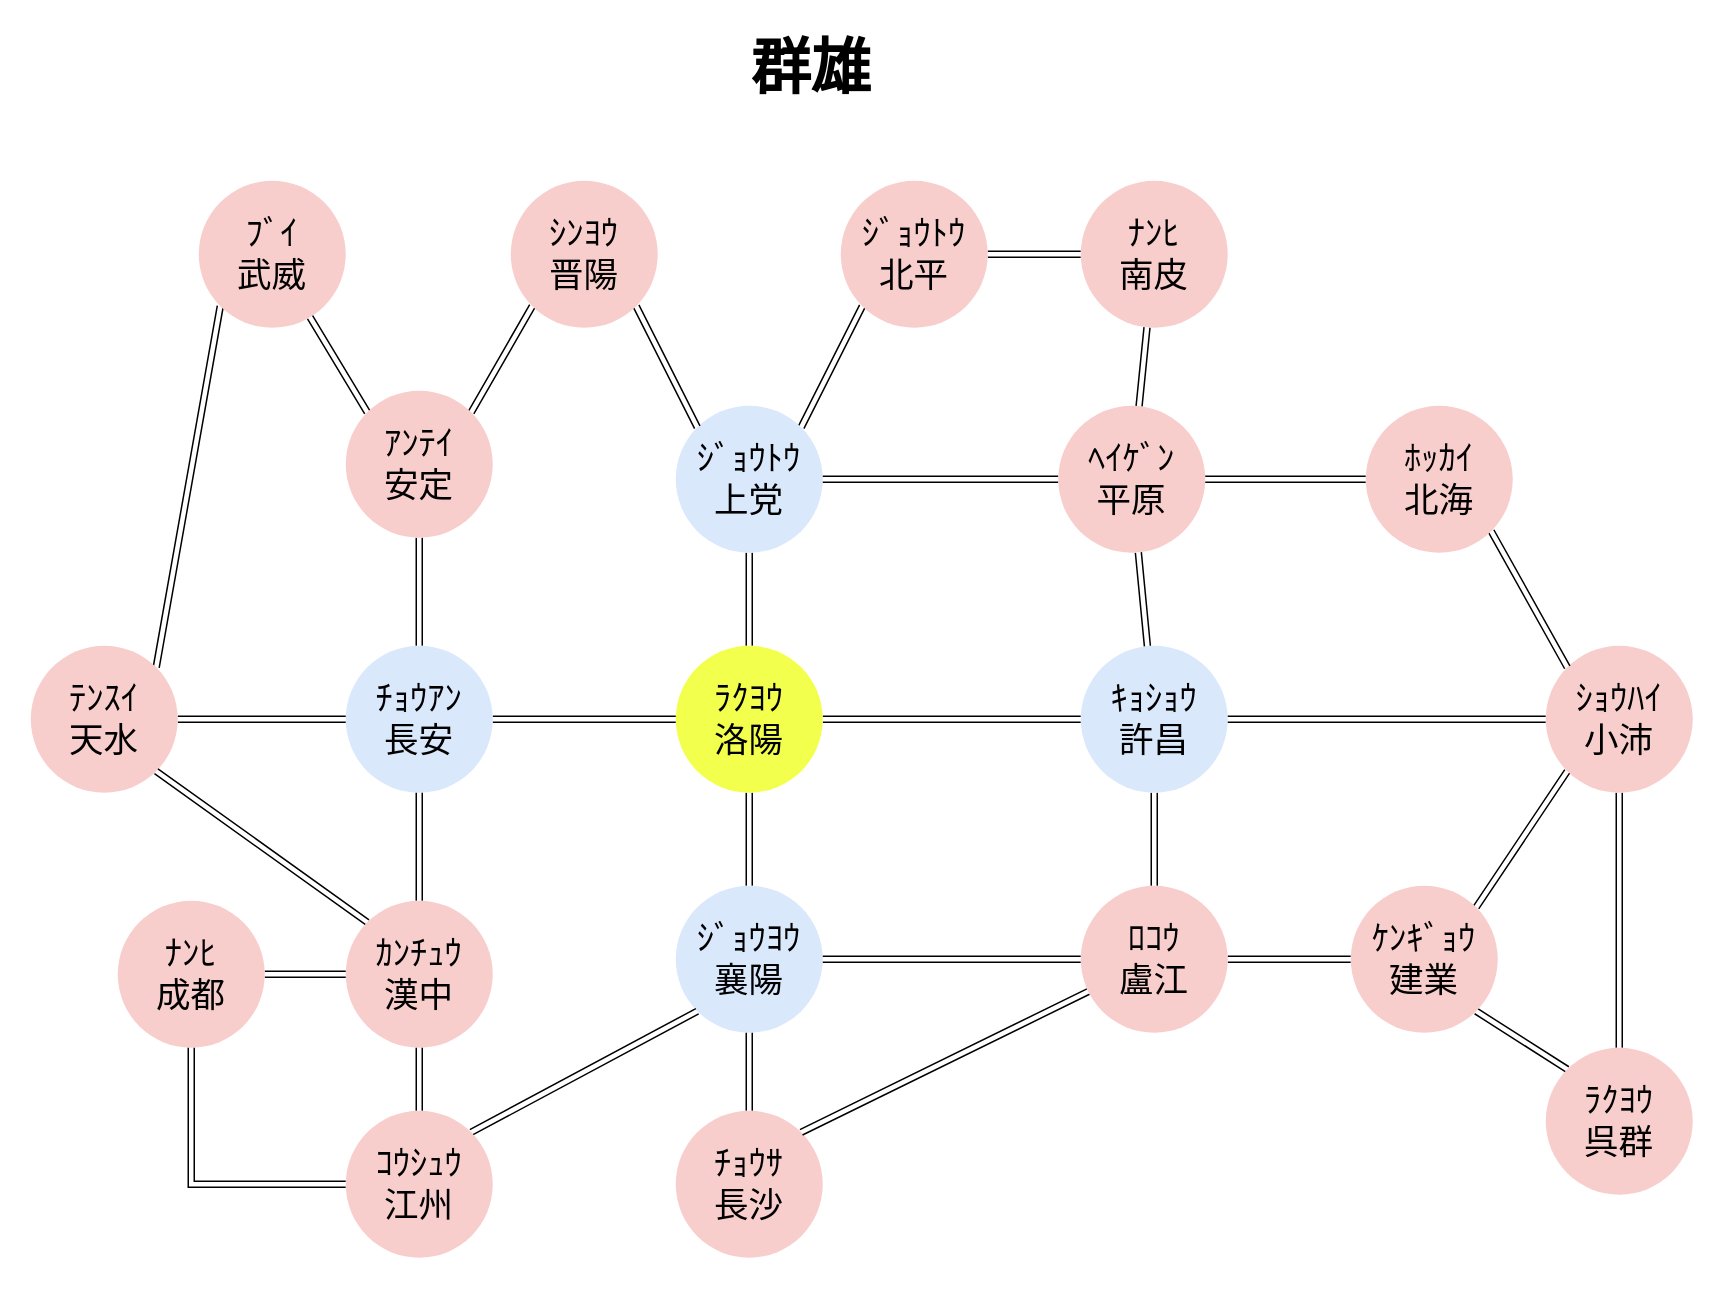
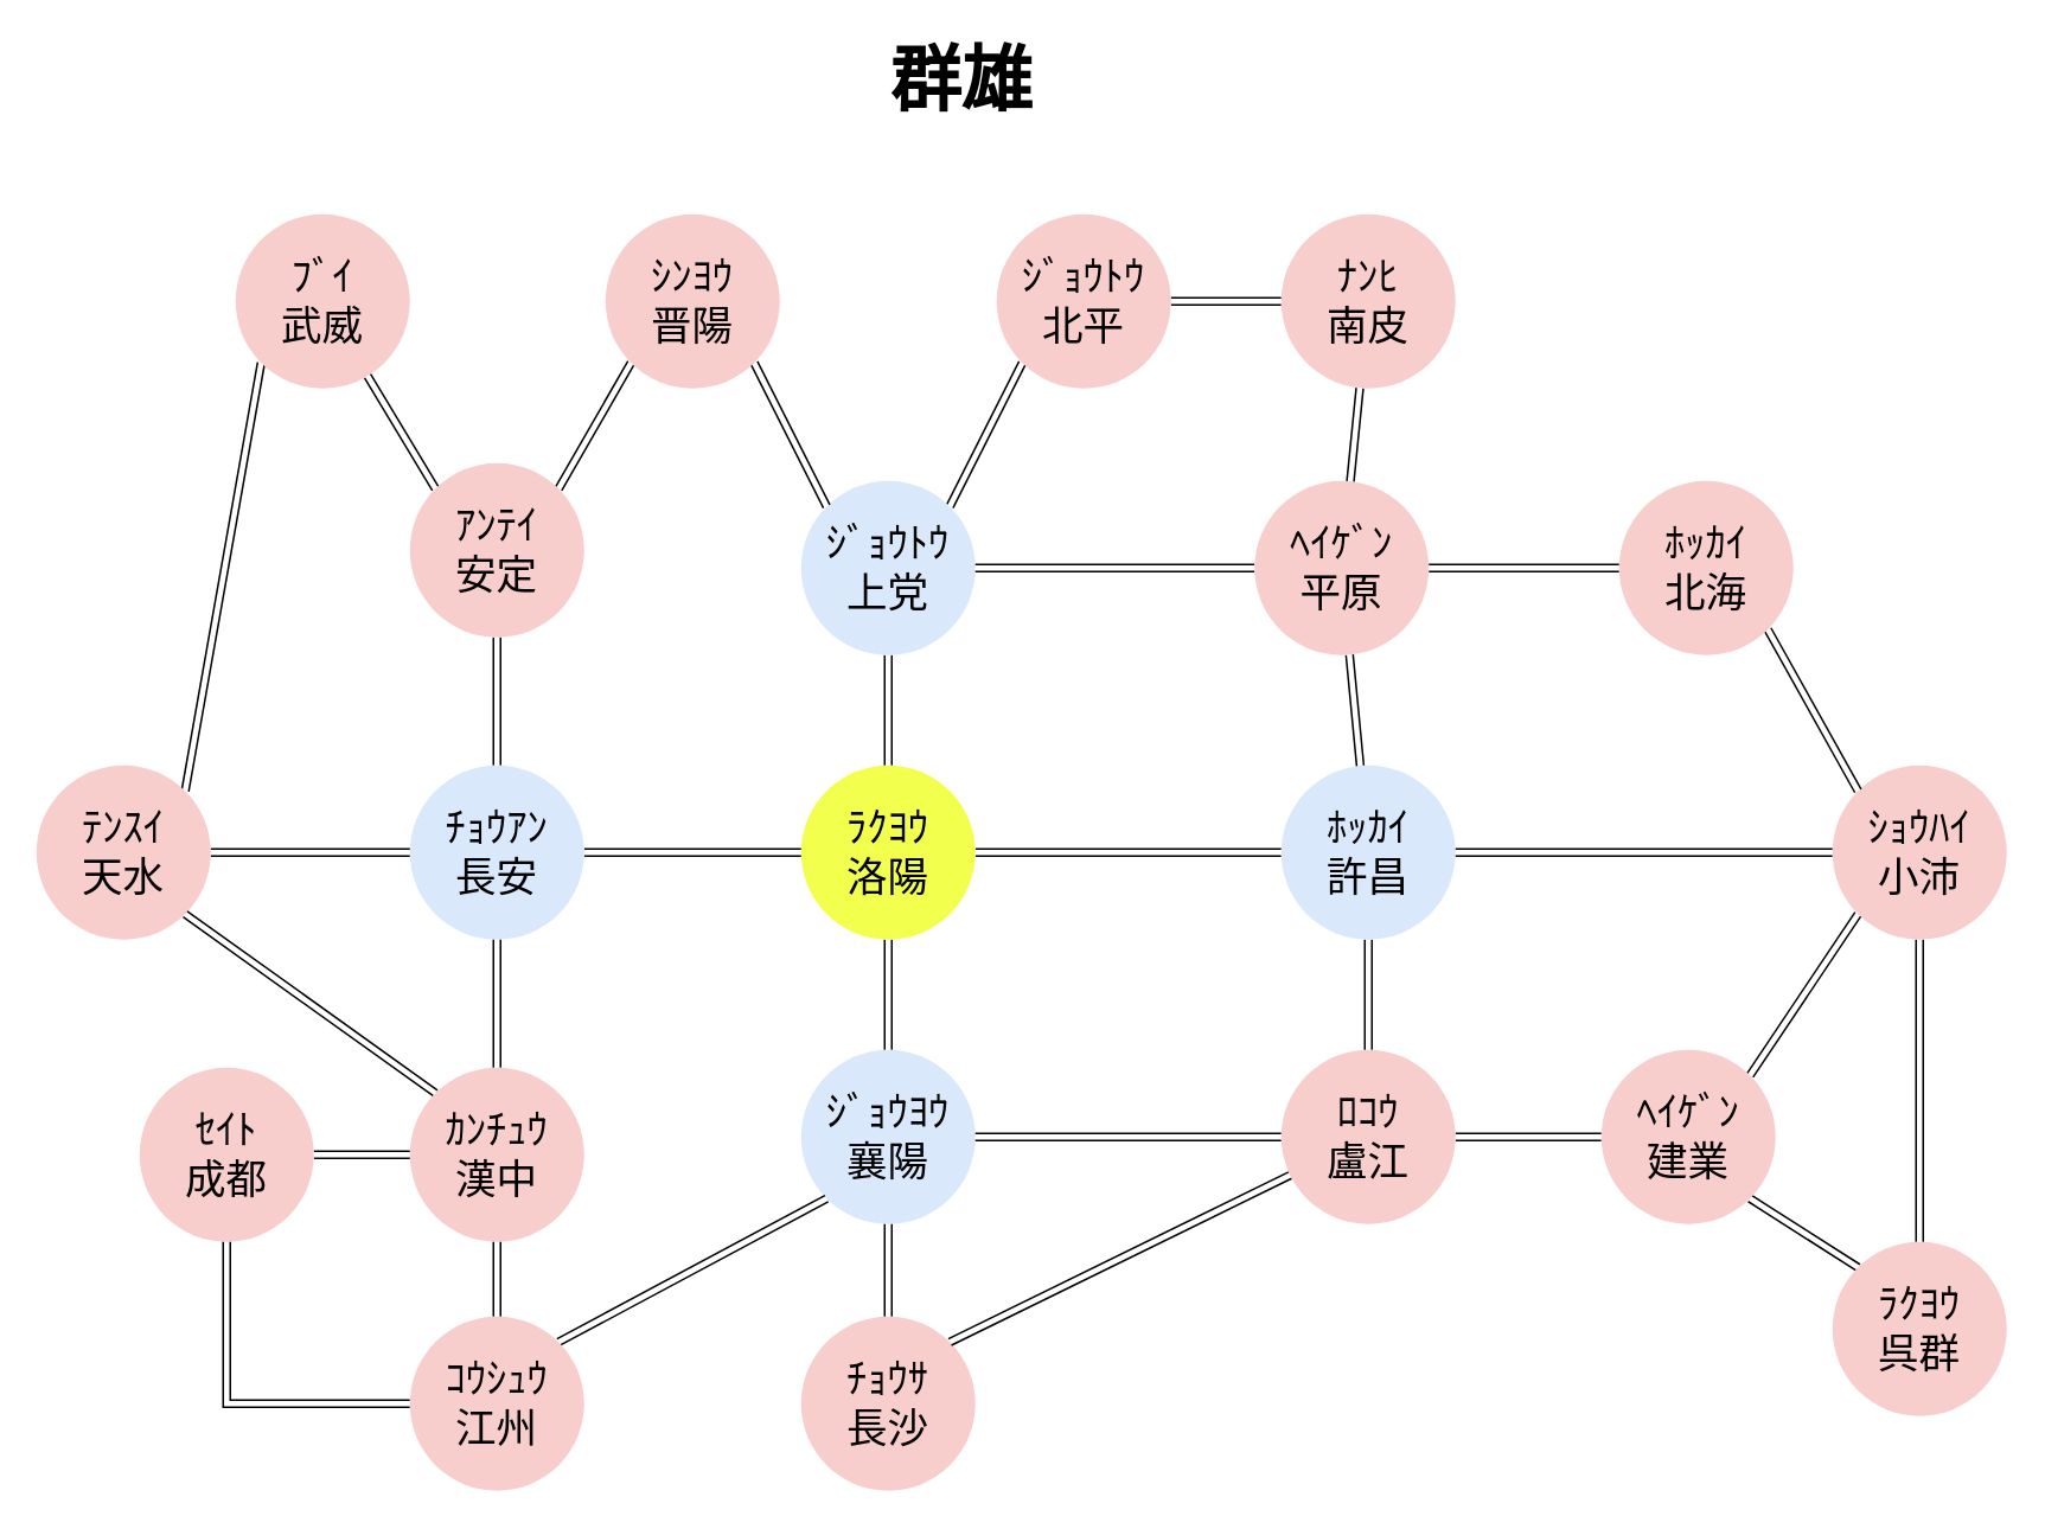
- <mxCell id="8" value="ｷｮｼｮｳ&lt;br&gt;許昌" style="ellipse;whiteSpace=wrap;html=1;aspect=fixed;fillColor=#dae8fc;strokeColor=none;fontSize=23;fontStyle=0;sketch=0;shadow=0;" vertex="1" parent="1"><mxGeometry x="720" y="430" width="98" height="98" as="geometry" /></mxCell>
+ <mxCell id="8" value="ﾎｯｶｲ&lt;br&gt;許昌" style="ellipse;whiteSpace=wrap;html=1;aspect=fixed;fillColor=#dae8fc;strokeColor=none;fontSize=23;fontStyle=0;sketch=0;shadow=0;" vertex="1" parent="1"><mxGeometry x="720" y="430" width="98" height="98" as="geometry" /></mxCell>
- <mxCell id="41" value="ｹﾝｷﾞｮｳ&lt;br&gt;建業" style="ellipse;whiteSpace=wrap;html=1;aspect=fixed;fillColor=#f8cecc;strokeColor=none;fontSize=23;fontStyle=0;sketch=0;shadow=0;" vertex="1" parent="1"><mxGeometry x="900" y="590" width="98" height="98" as="geometry" /></mxCell>
+ <mxCell id="41" value="ﾍｲｹﾞﾝ&lt;br&gt;建業" style="ellipse;whiteSpace=wrap;html=1;aspect=fixed;fillColor=#f8cecc;strokeColor=none;fontSize=23;fontStyle=0;sketch=0;shadow=0;" vertex="1" parent="1"><mxGeometry x="900" y="590" width="98" height="98" as="geometry" /></mxCell>
- <mxCell id="28" value="ﾅﾝﾋ&lt;br&gt;成都" style="ellipse;whiteSpace=wrap;html=1;aspect=fixed;fillColor=#f8cecc;strokeColor=none;fontSize=23;fontStyle=0;sketch=0;shadow=0;" vertex="1" parent="1"><mxGeometry x="78" y="600" width="98" height="98" as="geometry" /></mxCell>
+ <mxCell id="28" value="ｾｲﾄ&lt;br&gt;成都" style="ellipse;whiteSpace=wrap;html=1;aspect=fixed;fillColor=#f8cecc;strokeColor=none;fontSize=23;fontStyle=0;sketch=0;shadow=0;" vertex="1" parent="1"><mxGeometry x="78" y="600" width="98" height="98" as="geometry" /></mxCell>
